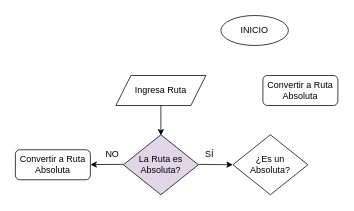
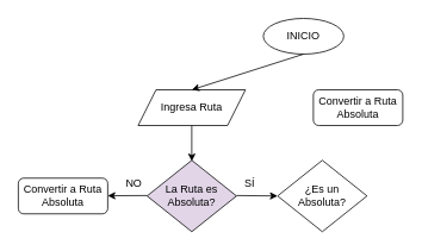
+ <mxCell id="4" value="" style="endArrow=classic;html=1;rounded=0;exitX=0.5;exitY=1;exitDx=0;exitDy=0;entryX=0.5;entryY=0;entryDx=0;entryDy=0;" edge="1" parent="1" source="2" target="3"><mxGeometry width="50" height="50" relative="1" as="geometry"><mxPoint x="190" y="200" as="sourcePoint" /><mxPoint x="240" y="150" as="targetPoint" /></mxGeometry></mxCell>
